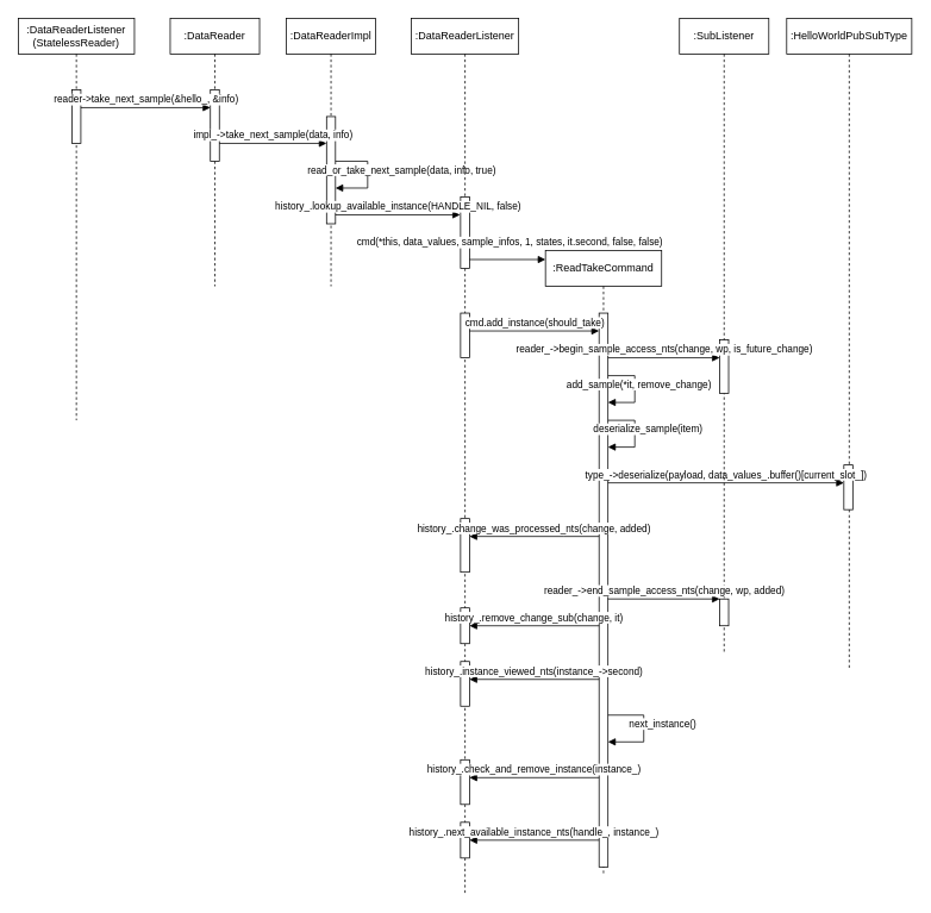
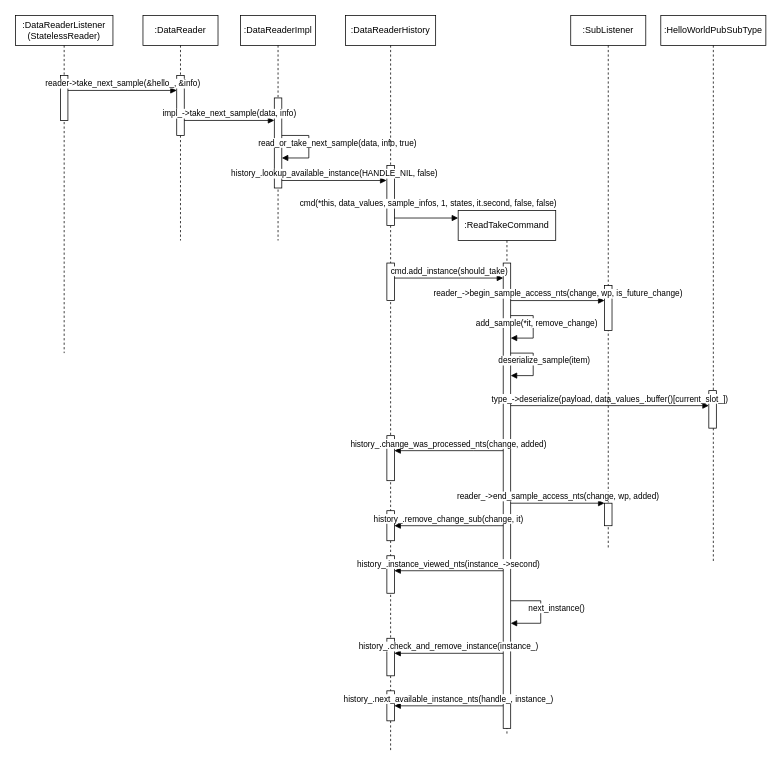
- <mxCell id="11" value=":DataReaderListener" style="shape=umlLifeline;perimeter=lifelinePerimeter;whiteSpace=wrap;html=1;container=1;dropTarget=0;collapsible=0;recursiveResize=0;outlineConnect=0;portConstraint=eastwest;newEdgeStyle={&quot;curved&quot;:0,&quot;rounded&quot;:0};" vertex="1" parent="1"><mxGeometry x="460" y="20" width="120" height="980" as="geometry" /></mxCell>
+ <mxCell id="11" value=":DataReaderHistory" style="shape=umlLifeline;perimeter=lifelinePerimeter;whiteSpace=wrap;html=1;container=1;dropTarget=0;collapsible=0;recursiveResize=0;outlineConnect=0;portConstraint=eastwest;newEdgeStyle={&quot;curved&quot;:0,&quot;rounded&quot;:0};" vertex="1" parent="1"><mxGeometry x="460" y="20" width="120" height="980" as="geometry" /></mxCell>
